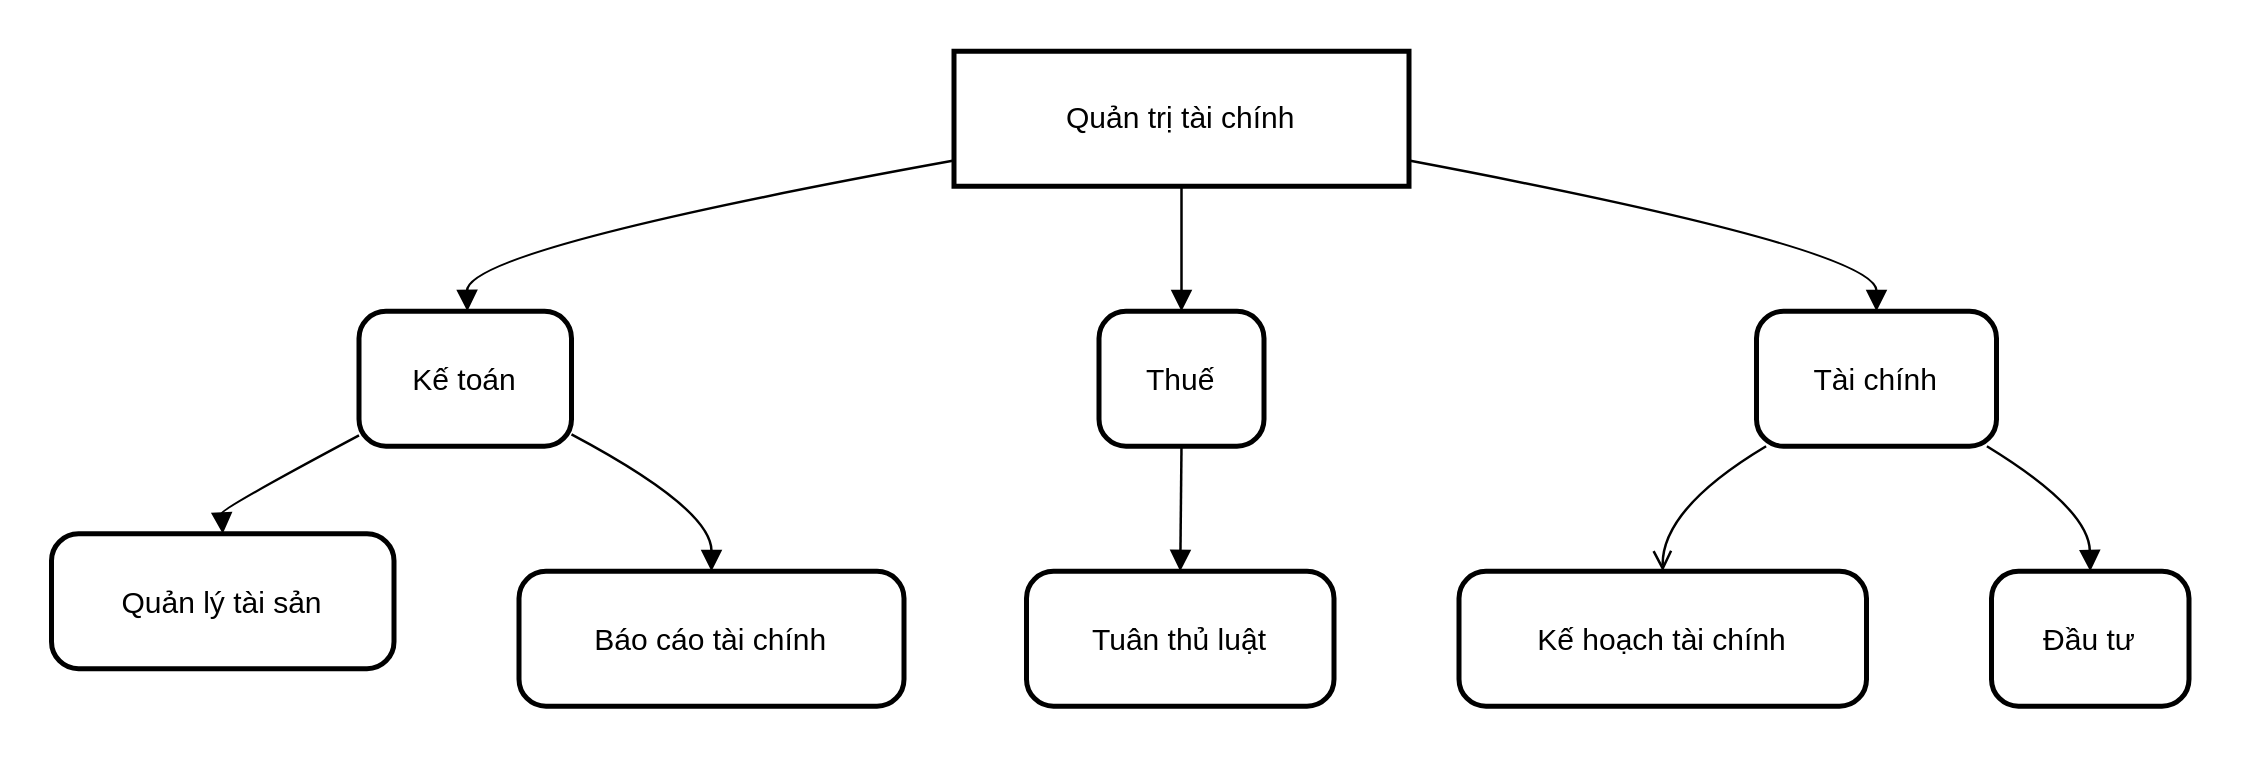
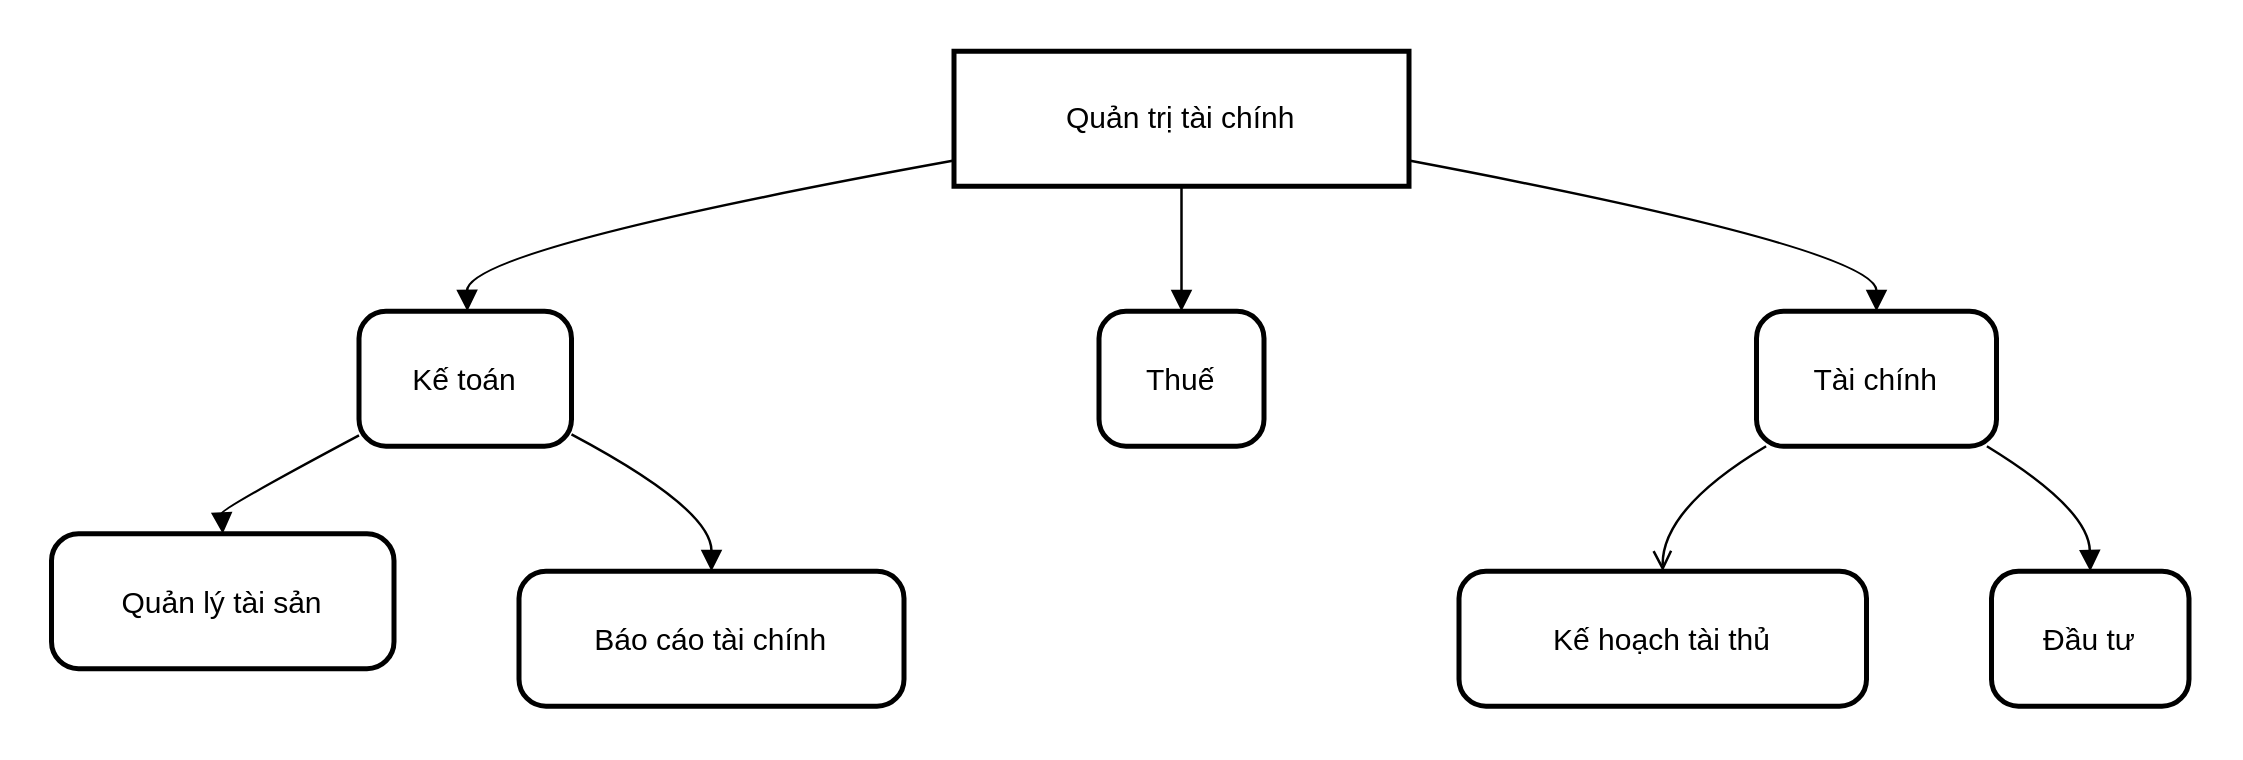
- <mxCell id="16" value="" style="curved=1;startArrow=none;endArrow=block;exitX=0.5;exitY=1;entryX=0.5;entryY=0;" edge="1" parent="1" source="4" target="8"><mxGeometry relative="1" as="geometry"><Array as="points" /></mxGeometry></mxCell>
- <mxCell id="8" value="Tuân thủ luật" style="rounded=1;arcSize=20;strokeWidth=2" vertex="1" parent="1"><mxGeometry x="410" y="228" width="123" height="54" as="geometry" /></mxCell>
- <mxCell id="9" value="Kế hoạch tài chính" style="rounded=1;arcSize=20;strokeWidth=2" vertex="1" parent="1"><mxGeometry x="583" y="228" width="163" height="54" as="geometry" /></mxCell>
+ <mxCell id="9" value="Kế hoạch tài thủ" style="rounded=1;arcSize=20;strokeWidth=2" vertex="1" parent="1"><mxGeometry x="583" y="228" width="163" height="54" as="geometry" /></mxCell>
